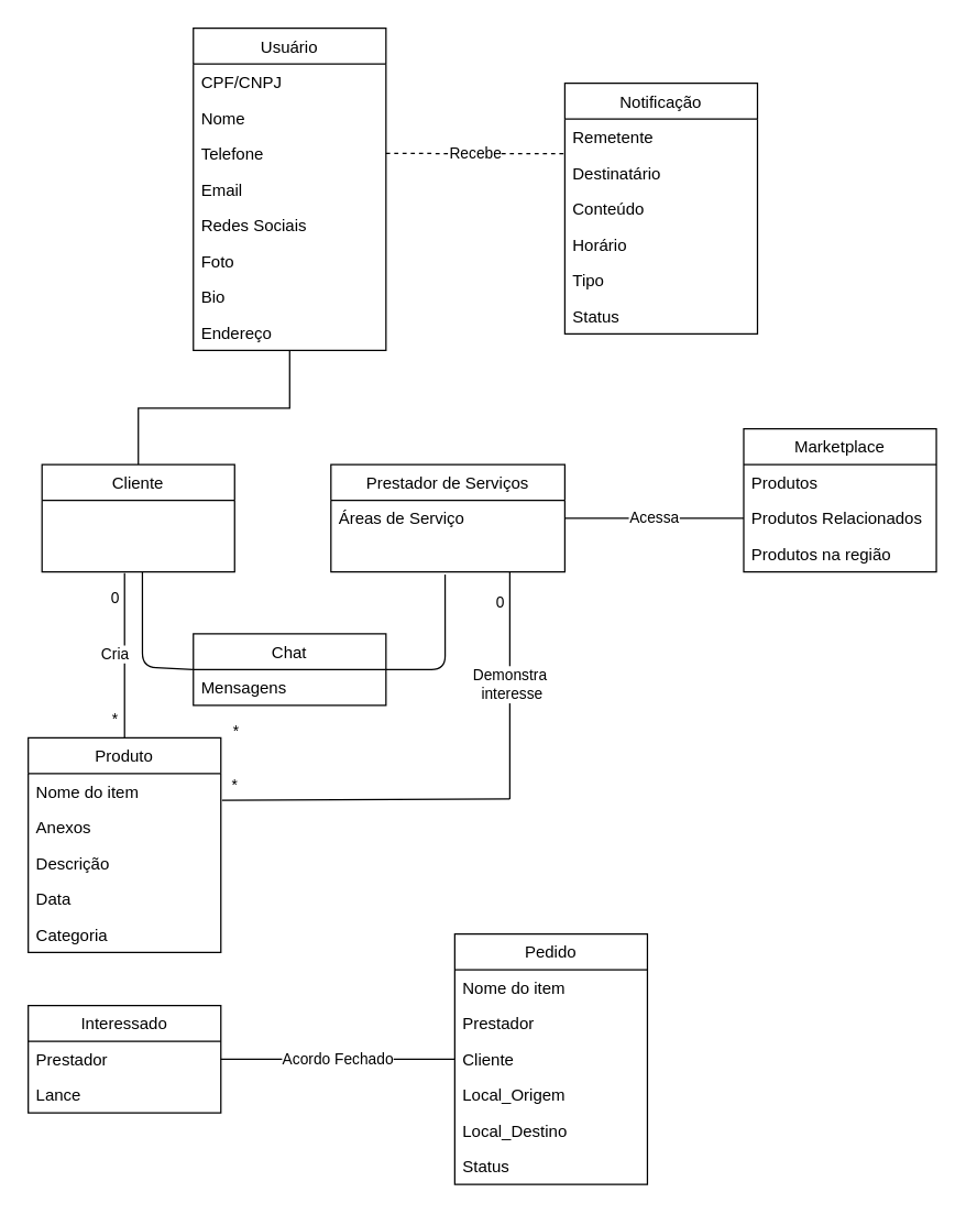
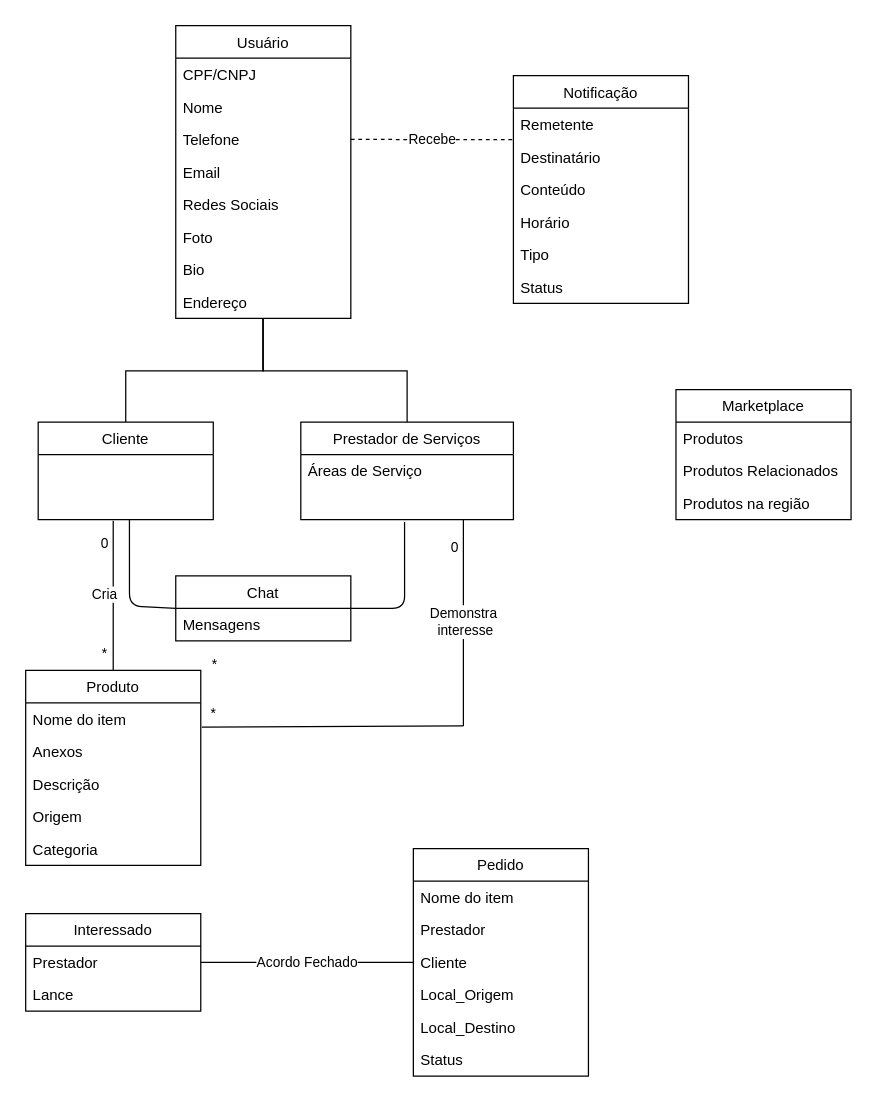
+ <mxCell id="17" value="" style="endArrow=none;endSize=10;endFill=0;shadow=0;strokeWidth=1;rounded=0;edgeStyle=elbowEdgeStyle;elbow=vertical;exitX=0.5;exitY=0;exitDx=0;exitDy=0;entryX=0.497;entryY=1;entryDx=0;entryDy=0;entryPerimeter=0;" parent="1" source="14" target="10" edge="1"><mxGeometry width="160" relative="1" as="geometry"><mxPoint x="490" y="277" as="sourcePoint" /><mxPoint x="211" y="254" as="targetPoint" /></mxGeometry></mxCell>
- <mxCell id="53" value="Acessa" style="endArrow=none;endSize=16;endFill=0;html=1;exitX=1;exitY=0.5;exitDx=0;exitDy=0;entryX=0;entryY=0.5;entryDx=0;entryDy=0;" edge="1" parent="1" source="15" target="51"><mxGeometry width="160" relative="1" as="geometry"><mxPoint x="440" y="490" as="sourcePoint" /><mxPoint x="600" y="490" as="targetPoint" /></mxGeometry></mxCell>
- <mxCell id="23" value="Data" style="text;strokeColor=none;fillColor=none;align=left;verticalAlign=top;spacingLeft=4;spacingRight=4;overflow=hidden;rotatable=0;points=[[0,0.5],[1,0.5]];portConstraint=eastwest;" parent="19" vertex="1"><mxGeometry y="104" width="140" height="26" as="geometry" /></mxCell>
+ <mxCell id="23" value="Origem" style="text;strokeColor=none;fillColor=none;align=left;verticalAlign=top;spacingLeft=4;spacingRight=4;overflow=hidden;rotatable=0;points=[[0,0.5],[1,0.5]];portConstraint=eastwest;" parent="19" vertex="1"><mxGeometry y="104" width="140" height="26" as="geometry" /></mxCell>
